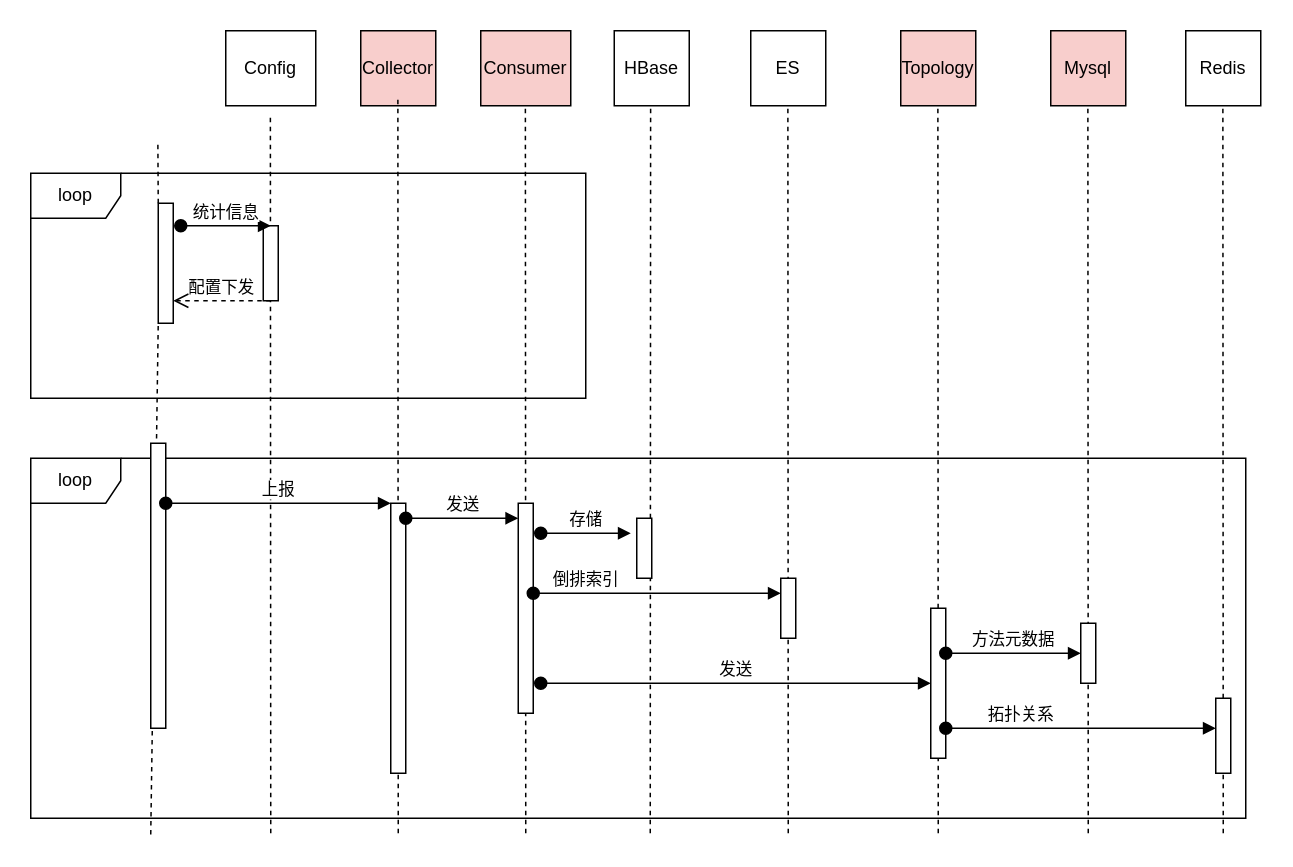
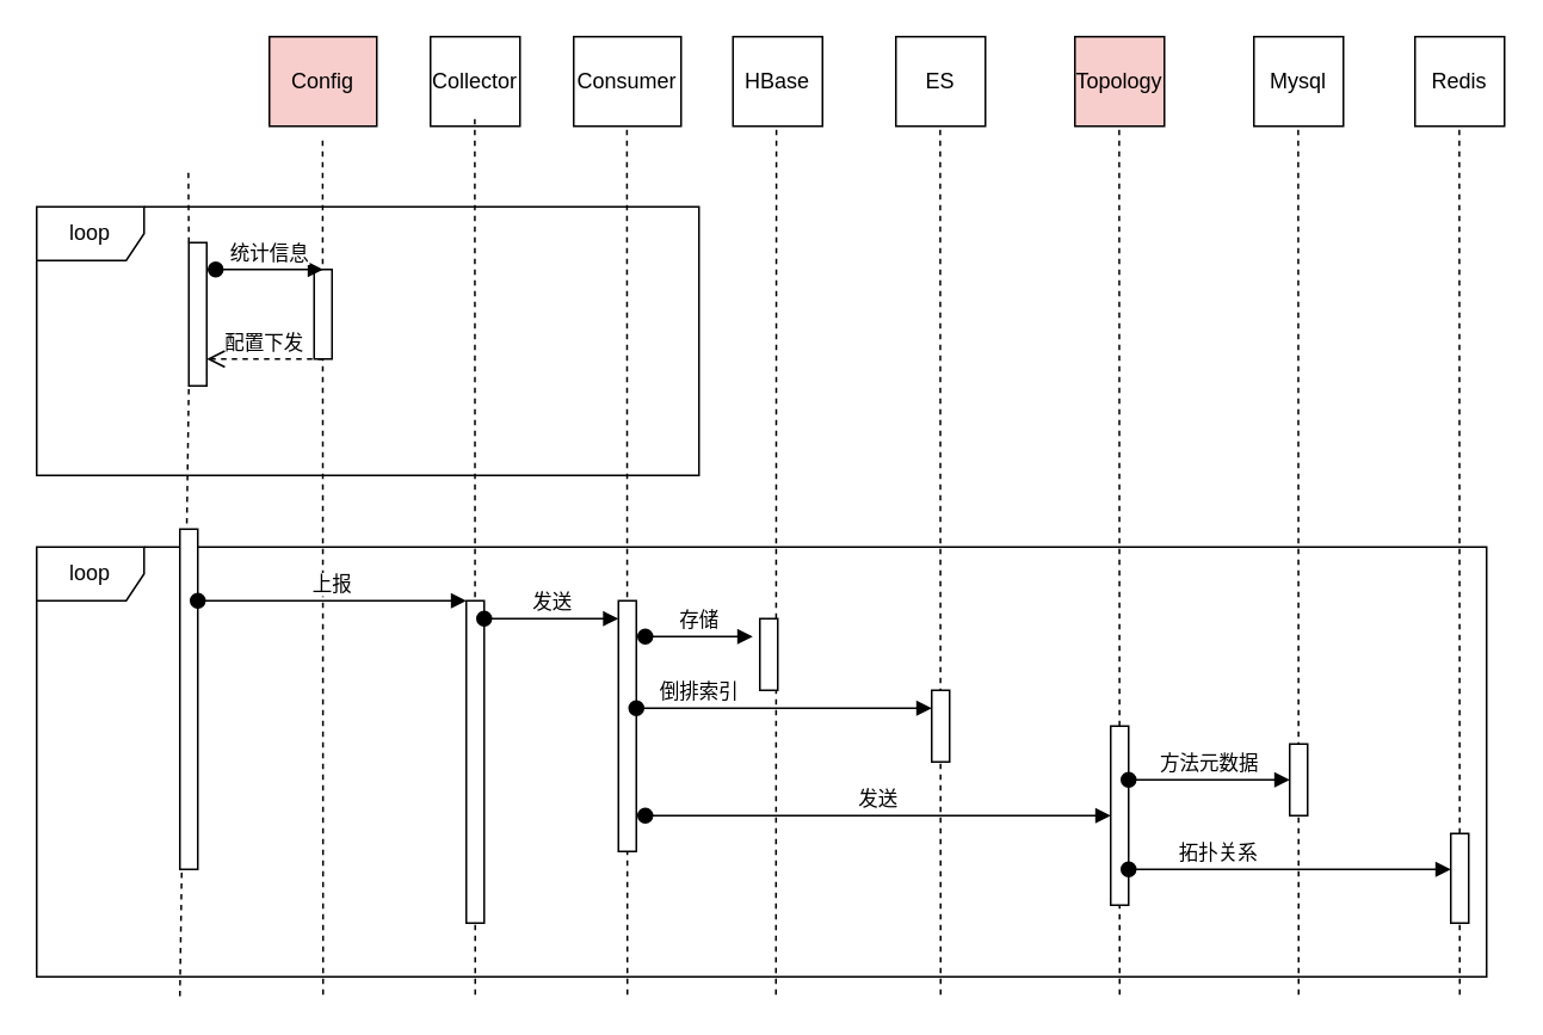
- <mxCell id="2" value="Config" style="rounded=0;whiteSpace=wrap;html=1;" vertex="1" parent="1"><mxGeometry x="150" y="20" width="60" height="50" as="geometry" /></mxCell>
+ <mxCell id="2" value="Config" style="rounded=0;whiteSpace=wrap;html=1;fillColor=#f8cecc;" vertex="1" parent="1"><mxGeometry x="150" y="20" width="60" height="50" as="geometry" /></mxCell>
- <mxCell id="3" value="Collector" style="rounded=0;whiteSpace=wrap;html=1;fillColor=#f8cecc;" vertex="1" parent="1"><mxGeometry x="240" y="20" width="50" height="50" as="geometry" /></mxCell>
+ <mxCell id="3" value="Collector" style="rounded=0;whiteSpace=wrap;html=1;" vertex="1" parent="1"><mxGeometry x="240" y="20" width="50" height="50" as="geometry" /></mxCell>
- <mxCell id="4" value="Consumer" style="rounded=0;whiteSpace=wrap;html=1;fillColor=#f8cecc;" vertex="1" parent="1"><mxGeometry x="320" y="20" width="60" height="50" as="geometry" /></mxCell>
+ <mxCell id="4" value="Consumer" style="rounded=0;whiteSpace=wrap;html=1;" vertex="1" parent="1"><mxGeometry x="320" y="20" width="60" height="50" as="geometry" /></mxCell>
- <mxCell id="8" value="Mysql" style="rounded=0;whiteSpace=wrap;html=1;fillColor=#f8cecc;" vertex="1" parent="1"><mxGeometry x="700" y="20" width="50" height="50" as="geometry" /></mxCell>
+ <mxCell id="8" value="Mysql" style="rounded=0;whiteSpace=wrap;html=1;" vertex="1" parent="1"><mxGeometry x="700" y="20" width="50" height="50" as="geometry" /></mxCell>
